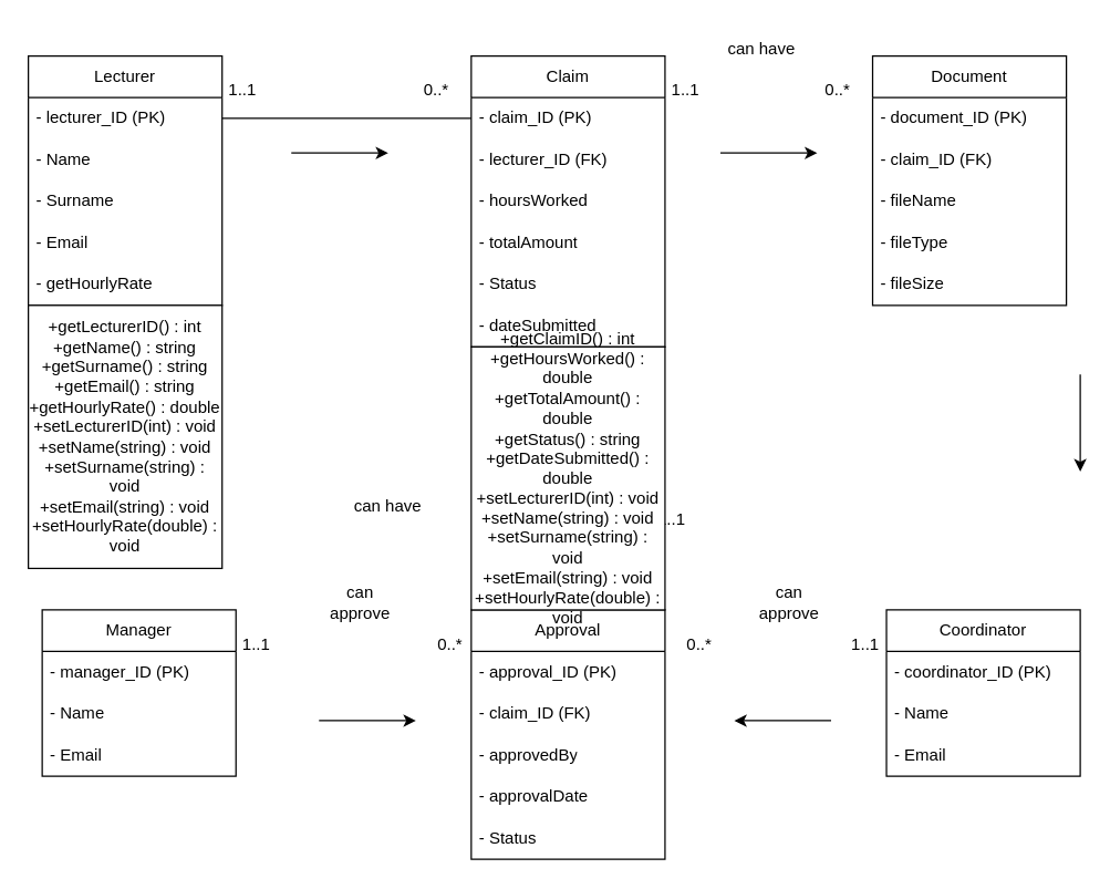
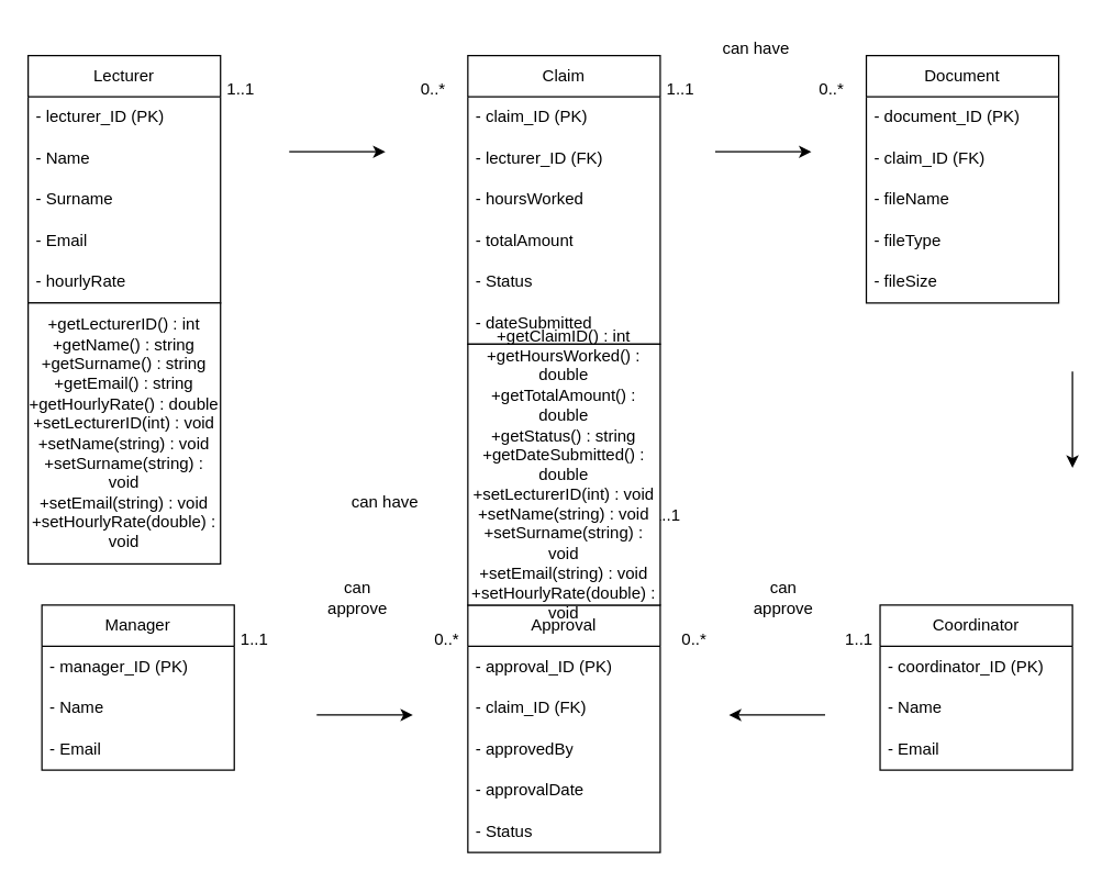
- <mxCell id="35" value="" style="endArrow=none;html=1;rounded=0;exitX=1;exitY=0.5;exitDx=0;exitDy=0;entryX=0;entryY=0.5;entryDx=0;entryDy=0;" parent="1" source="3" target="15" edge="1"><mxGeometry width="50" height="50" relative="1" as="geometry"><mxPoint x="380" y="300" as="sourcePoint" /><mxPoint x="430" y="250" as="targetPoint" /></mxGeometry></mxCell>
- <mxCell id="7" value="- getHourlyRate" style="text;strokeColor=none;fillColor=none;align=left;verticalAlign=middle;spacingLeft=4;spacingRight=4;overflow=hidden;points=[[0,0.5],[1,0.5]];portConstraint=eastwest;rotatable=0;whiteSpace=wrap;html=1;" parent="2" vertex="1"><mxGeometry y="150" width="140" height="30" as="geometry" /></mxCell>
+ <mxCell id="7" value="- hourlyRate" style="text;strokeColor=none;fillColor=none;align=left;verticalAlign=middle;spacingLeft=4;spacingRight=4;overflow=hidden;points=[[0,0.5],[1,0.5]];portConstraint=eastwest;rotatable=0;whiteSpace=wrap;html=1;" parent="2" vertex="1"><mxGeometry y="150" width="140" height="30" as="geometry" /></mxCell>
